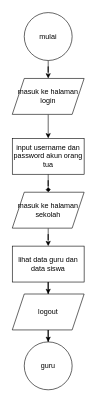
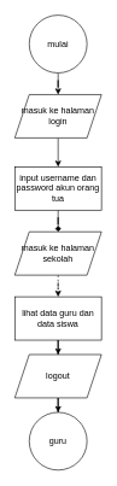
- <mxCell id="8" value="" style="edgeStyle=orthogonalEdgeStyle;rounded=0;orthogonalLoop=1;jettySize=auto;html=1;" edge="1" parent="1" source="9" target="11"><mxGeometry relative="1" as="geometry" /></mxCell>
+ <mxCell id="8" value="" style="edgeStyle=orthogonalEdgeStyle;rounded=0;orthogonalLoop=1;jettySize=auto;html=1;dashed=1;" edge="1" parent="1" source="9" target="11"><mxGeometry relative="1" as="geometry" /></mxCell>
